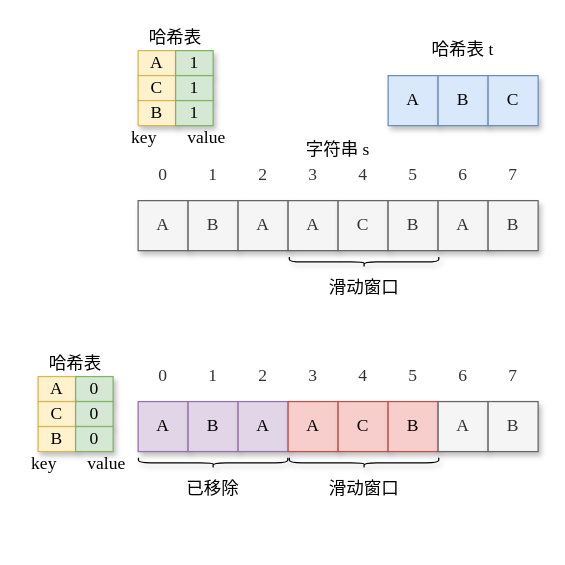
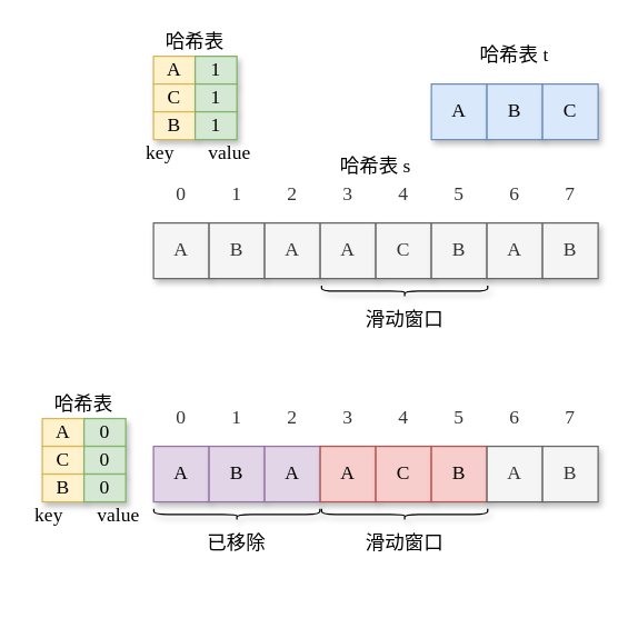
- <mxCell id="31" value="&lt;font face=&quot;Garamond&quot;&gt;字符串 s&lt;/font&gt;" style="text;html=1;strokeColor=none;fillColor=none;align=center;verticalAlign=middle;whiteSpace=wrap;rounded=0;shadow=1;fontFamily=Comic Sans MS;fontSize=14;opacity=0;" vertex="1" parent="1"><mxGeometry x="230" y="110" width="80" height="20" as="geometry" /></mxCell>
+ <mxCell id="31" value="&lt;font face=&quot;Garamond&quot;&gt;哈希表 s&lt;/font&gt;" style="text;html=1;strokeColor=none;fillColor=none;align=center;verticalAlign=middle;whiteSpace=wrap;rounded=0;shadow=1;fontFamily=Comic Sans MS;fontSize=14;opacity=0;" vertex="1" parent="1"><mxGeometry x="230" y="110" width="80" height="20" as="geometry" /></mxCell>
